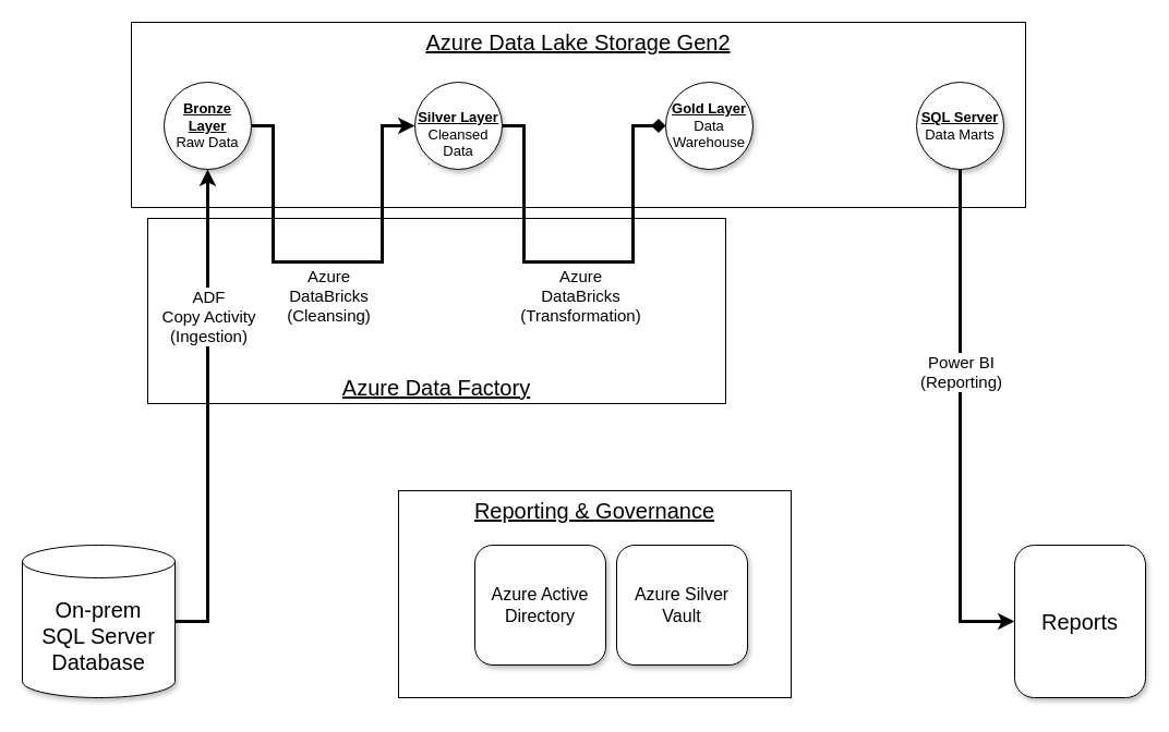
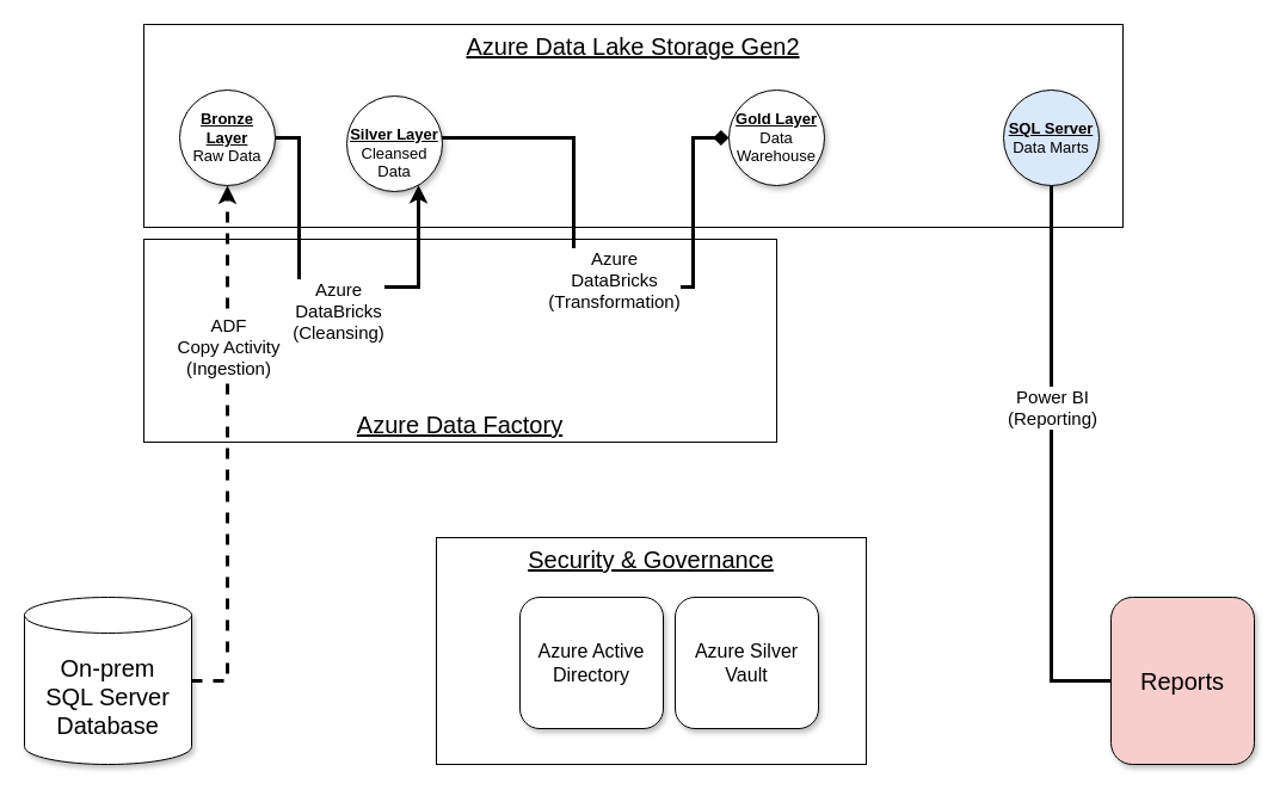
- <mxCell id="10" value="&lt;font style=&quot;font-size: 13px;&quot;&gt;&lt;b&gt;&lt;br&gt;&lt;u&gt;Silver Layer&lt;/u&gt;&lt;br&gt;&lt;/b&gt;Cleansed Data&lt;/font&gt;" style="ellipse;whiteSpace=wrap;html=1;aspect=fixed;shadow=1;" parent="1" vertex="1"><mxGeometry x="380" y="75" width="80" height="80" as="geometry" /></mxCell>
+ <mxCell id="10" value="&lt;font style=&quot;font-size: 13px;&quot;&gt;&lt;b&gt;&lt;br&gt;&lt;u&gt;Silver Layer&lt;/u&gt;&lt;br&gt;&lt;/b&gt;Cleansed Data&lt;/font&gt;" style="ellipse;whiteSpace=wrap;html=1;aspect=fixed;shadow=1;" parent="1" vertex="1"><mxGeometry x="290" y="80" width="80" height="80" as="geometry" /></mxCell>
- <mxCell id="14" value="&lt;font style=&quot;font-size: 13px;&quot;&gt;&lt;b&gt;&lt;u&gt;SQL Server&lt;/u&gt;&lt;br&gt;&lt;/b&gt;Data Marts&lt;br&gt;&lt;/font&gt;" style="ellipse;whiteSpace=wrap;html=1;aspect=fixed;shadow=1;" parent="1" vertex="1"><mxGeometry x="840" y="75" width="80" height="80" as="geometry" /></mxCell>
+ <mxCell id="14" value="&lt;font style=&quot;font-size: 13px;&quot;&gt;&lt;b&gt;&lt;u&gt;SQL Server&lt;/u&gt;&lt;br&gt;&lt;/b&gt;Data Marts&lt;br&gt;&lt;/font&gt;" style="ellipse;whiteSpace=wrap;html=1;aspect=fixed;shadow=1;fillColor=#dae8fc;" parent="1" vertex="1"><mxGeometry x="840" y="75" width="80" height="80" as="geometry" /></mxCell>
- <mxCell id="2" value="&lt;font size=&quot;1&quot; style=&quot;&quot;&gt;&lt;u style=&quot;font-size: 20px;&quot;&gt;Azure Data Factory&lt;/u&gt;&lt;/font&gt;" style="rounded=0;whiteSpace=wrap;html=1;horizontal=1;verticalAlign=bottom;labelPosition=center;verticalLabelPosition=middle;align=center;" parent="1" vertex="1"><mxGeometry x="135" y="200" width="530" height="170" as="geometry" /></mxCell>
+ <mxCell id="2" value="&lt;font size=&quot;1&quot; style=&quot;&quot;&gt;&lt;u style=&quot;font-size: 20px;&quot;&gt;Azure Data Factory&lt;/u&gt;&lt;/font&gt;" style="rounded=0;whiteSpace=wrap;html=1;horizontal=1;verticalAlign=bottom;labelPosition=center;verticalLabelPosition=middle;align=center;" parent="1" vertex="1"><mxGeometry x="120" y="200" width="530" height="170" as="geometry" /></mxCell>
- <mxCell id="4" style="edgeStyle=orthogonalEdgeStyle;rounded=0;orthogonalLoop=1;jettySize=auto;html=1;entryX=0.5;entryY=1;entryDx=0;entryDy=0;strokeColor=default;strokeWidth=3;exitX=1;exitY=0.5;exitDx=0;exitDy=0;exitPerimeter=0;" parent="1" source="6" target="9" edge="1"><mxGeometry relative="1" as="geometry" /></mxCell>
+ <mxCell id="4" style="edgeStyle=orthogonalEdgeStyle;rounded=0;orthogonalLoop=1;jettySize=auto;html=1;entryX=0.5;entryY=1;entryDx=0;entryDy=0;strokeColor=default;strokeWidth=3;exitX=1;exitY=0.5;exitDx=0;exitDy=0;exitPerimeter=0;dashed=1;" parent="1" source="6" target="9" edge="1"><mxGeometry relative="1" as="geometry" /></mxCell>
- <mxCell id="18" value="&lt;font style=&quot;font-size: 20px;&quot;&gt;&lt;u&gt;Reporting &amp;amp; Governance&lt;/u&gt;&lt;/font&gt;" style="rounded=0;whiteSpace=wrap;html=1;verticalAlign=top;shadow=0;" parent="17" vertex="1"><mxGeometry width="360" height="190" as="geometry" /></mxCell>
+ <mxCell id="18" value="&lt;font style=&quot;font-size: 20px;&quot;&gt;&lt;u&gt;Security &amp;amp; Governance&lt;/u&gt;&lt;/font&gt;" style="rounded=0;whiteSpace=wrap;html=1;verticalAlign=top;shadow=0;" parent="17" vertex="1"><mxGeometry width="360" height="190" as="geometry" /></mxCell>
- <mxCell id="12" style="edgeStyle=orthogonalEdgeStyle;rounded=0;orthogonalLoop=1;jettySize=auto;html=1;entryX=0;entryY=0.5;entryDx=0;entryDy=0;strokeWidth=3;" parent="1" source="14" target="15" edge="1"><mxGeometry relative="1" as="geometry"><mxPoint x="830" y="360" as="sourcePoint" /><Array as="points"><mxPoint x="880" y="570" /></Array></mxGeometry></mxCell>
+ <mxCell id="12" style="edgeStyle=orthogonalEdgeStyle;rounded=0;orthogonalLoop=1;jettySize=auto;html=1;entryX=0;entryY=0.5;entryDx=0;entryDy=0;strokeWidth=3;endArrow=none;" parent="1" source="14" target="15" edge="1"><mxGeometry relative="1" as="geometry"><mxPoint x="830" y="360" as="sourcePoint" /><Array as="points"><mxPoint x="880" y="570" /></Array></mxGeometry></mxCell>
- <mxCell id="15" value="&lt;span style=&quot;font-size: 20px;&quot;&gt;Reports&lt;/span&gt;" style="rounded=1;whiteSpace=wrap;html=1;shadow=1;" parent="1" vertex="1"><mxGeometry x="930" y="500" width="120" height="140" as="geometry" /></mxCell>
+ <mxCell id="15" value="&lt;span style=&quot;font-size: 20px;&quot;&gt;Reports&lt;/span&gt;" style="rounded=1;whiteSpace=wrap;html=1;shadow=1;fillColor=#f8cecc;" parent="1" vertex="1"><mxGeometry x="930" y="500" width="120" height="140" as="geometry" /></mxCell>
